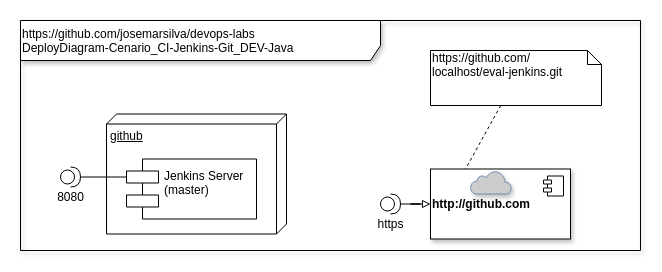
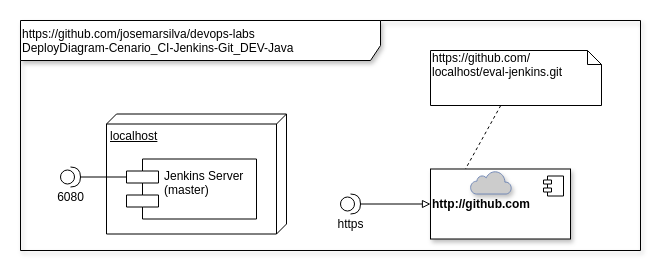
- <mxCell id="7" value="github" style="verticalAlign=top;align=left;spacingTop=8;spacingLeft=2;spacingRight=12;shape=cube;size=10;direction=south;fontStyle=4;html=1;" parent="1" vertex="1"><mxGeometry x="106" y="113.5" width="180" height="120" as="geometry" /></mxCell>
+ <mxCell id="7" value="localhost" style="verticalAlign=top;align=left;spacingTop=8;spacingLeft=2;spacingRight=12;shape=cube;size=10;direction=south;fontStyle=4;html=1;" parent="1" vertex="1"><mxGeometry x="106" y="113.5" width="180" height="120" as="geometry" /></mxCell>
- <mxCell id="12" value="8080" style="shape=providedRequiredInterface;html=1;verticalLabelPosition=bottom;" parent="1" vertex="1"><mxGeometry x="60" y="166.5" width="20" height="20" as="geometry" /></mxCell>
+ <mxCell id="12" value="6080" style="shape=providedRequiredInterface;html=1;verticalLabelPosition=bottom;" parent="1" vertex="1"><mxGeometry x="60" y="166.5" width="20" height="20" as="geometry" /></mxCell>
- <mxCell id="10" value="https" style="shape=providedRequiredInterface;html=1;verticalLabelPosition=bottom;" parent="1" vertex="1"><mxGeometry x="380" y="193.5" width="20" height="20" as="geometry" /></mxCell>
+ <mxCell id="10" value="https" style="shape=providedRequiredInterface;html=1;verticalLabelPosition=bottom;" parent="1" vertex="1"><mxGeometry x="340" y="193.5" width="20" height="20" as="geometry" /></mxCell>
